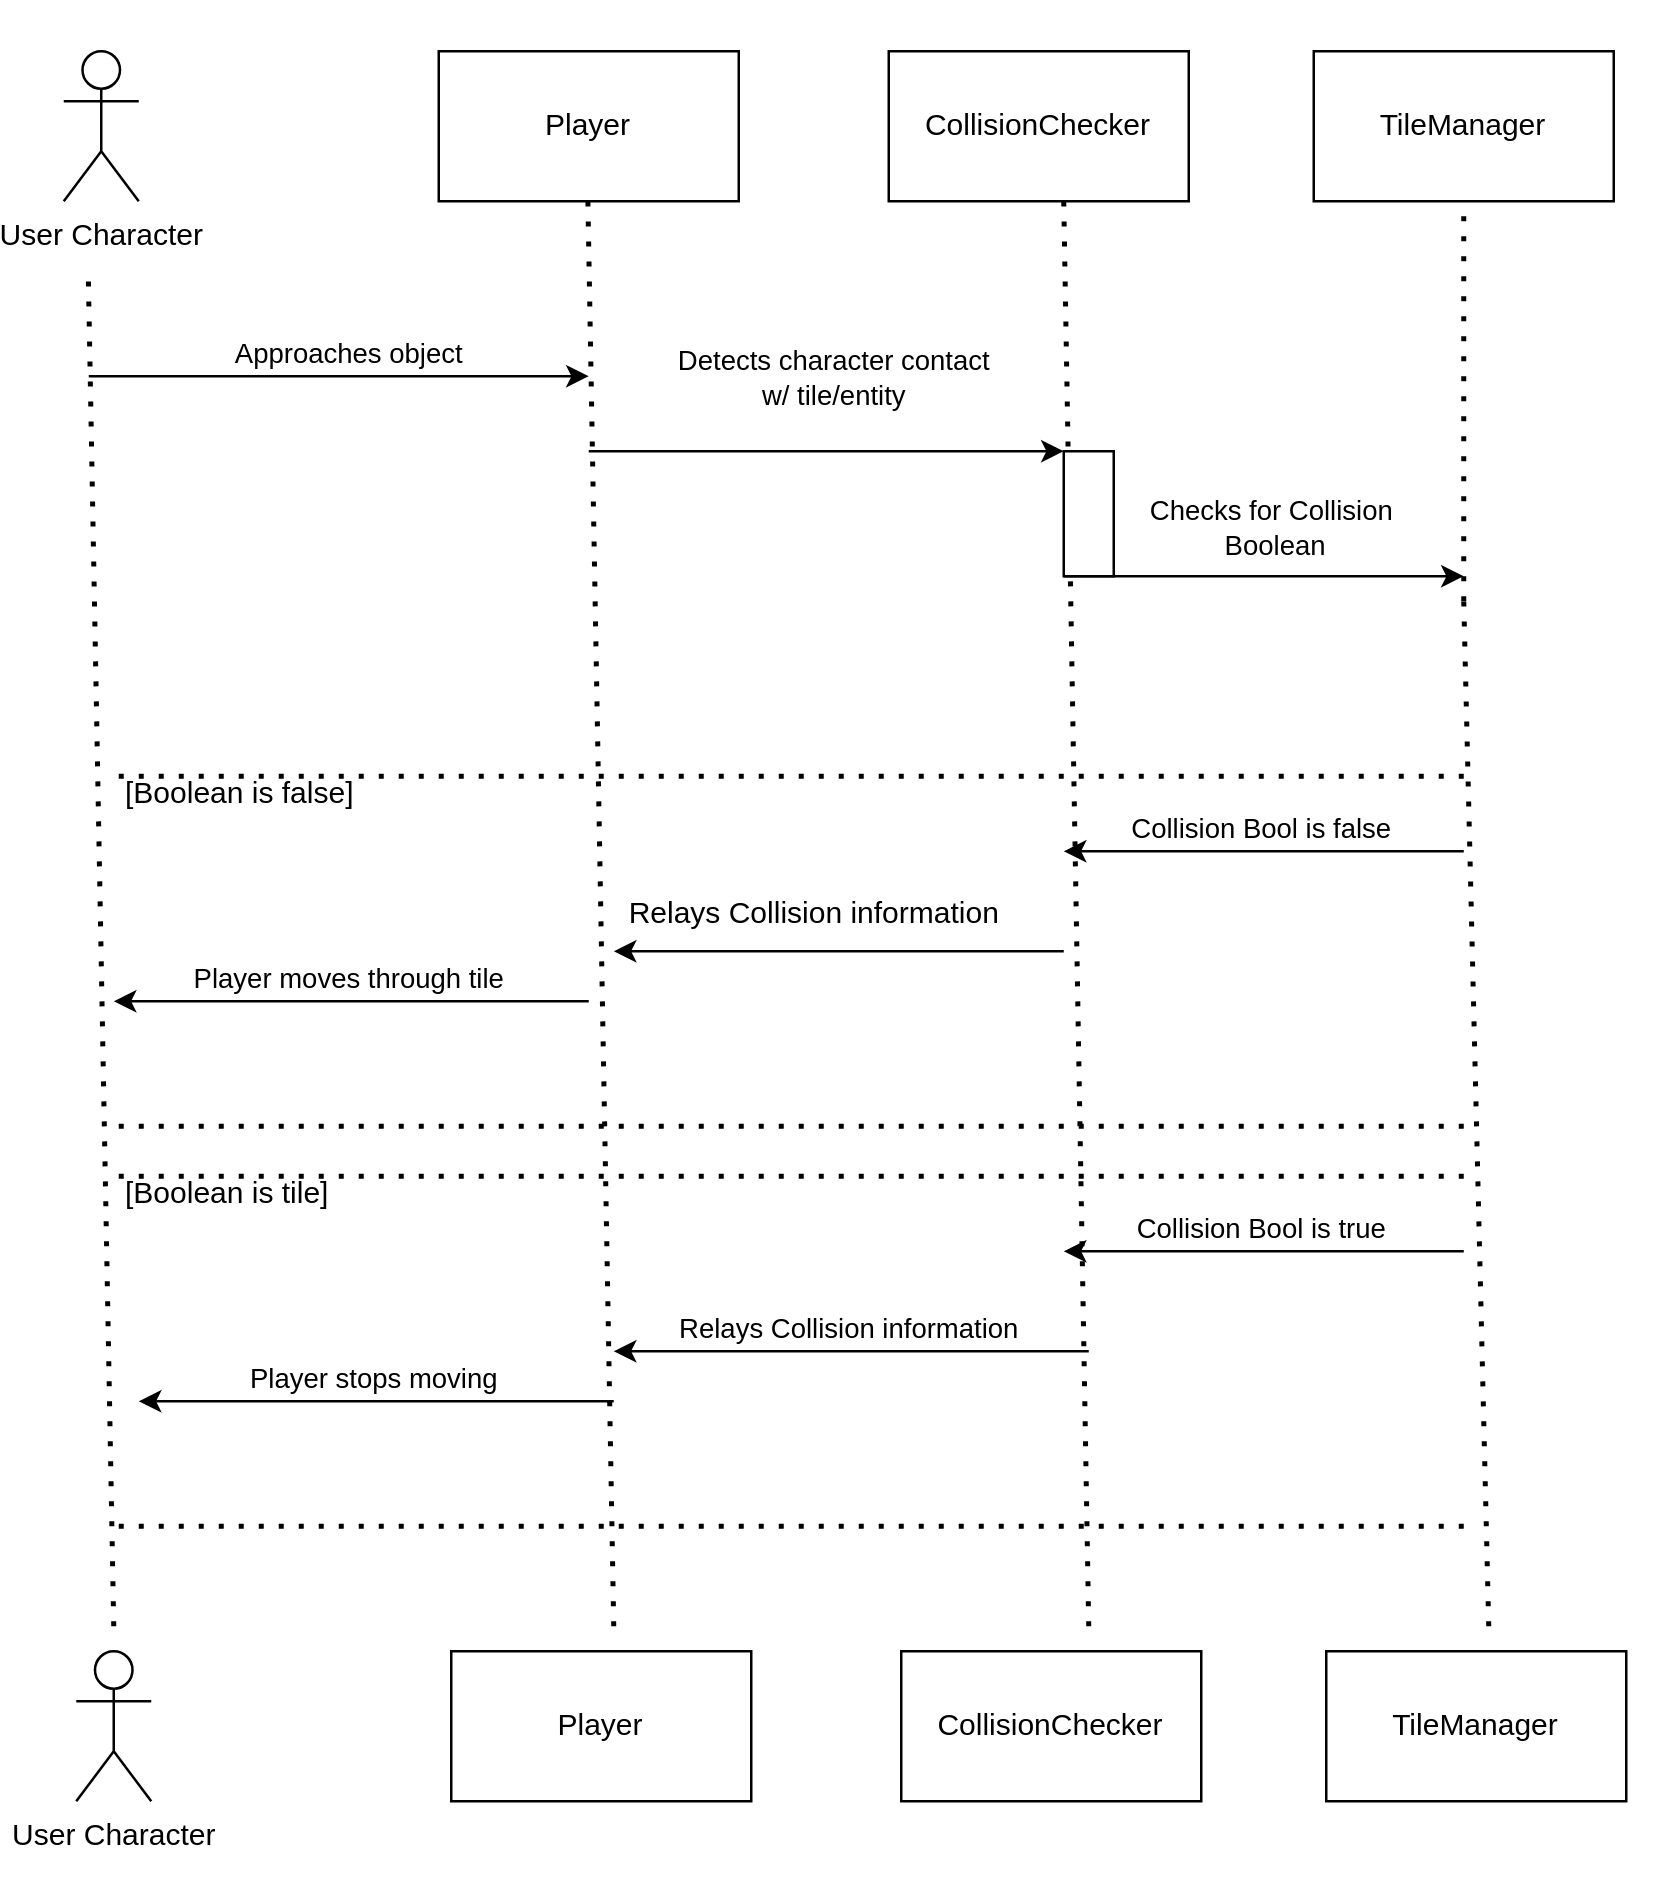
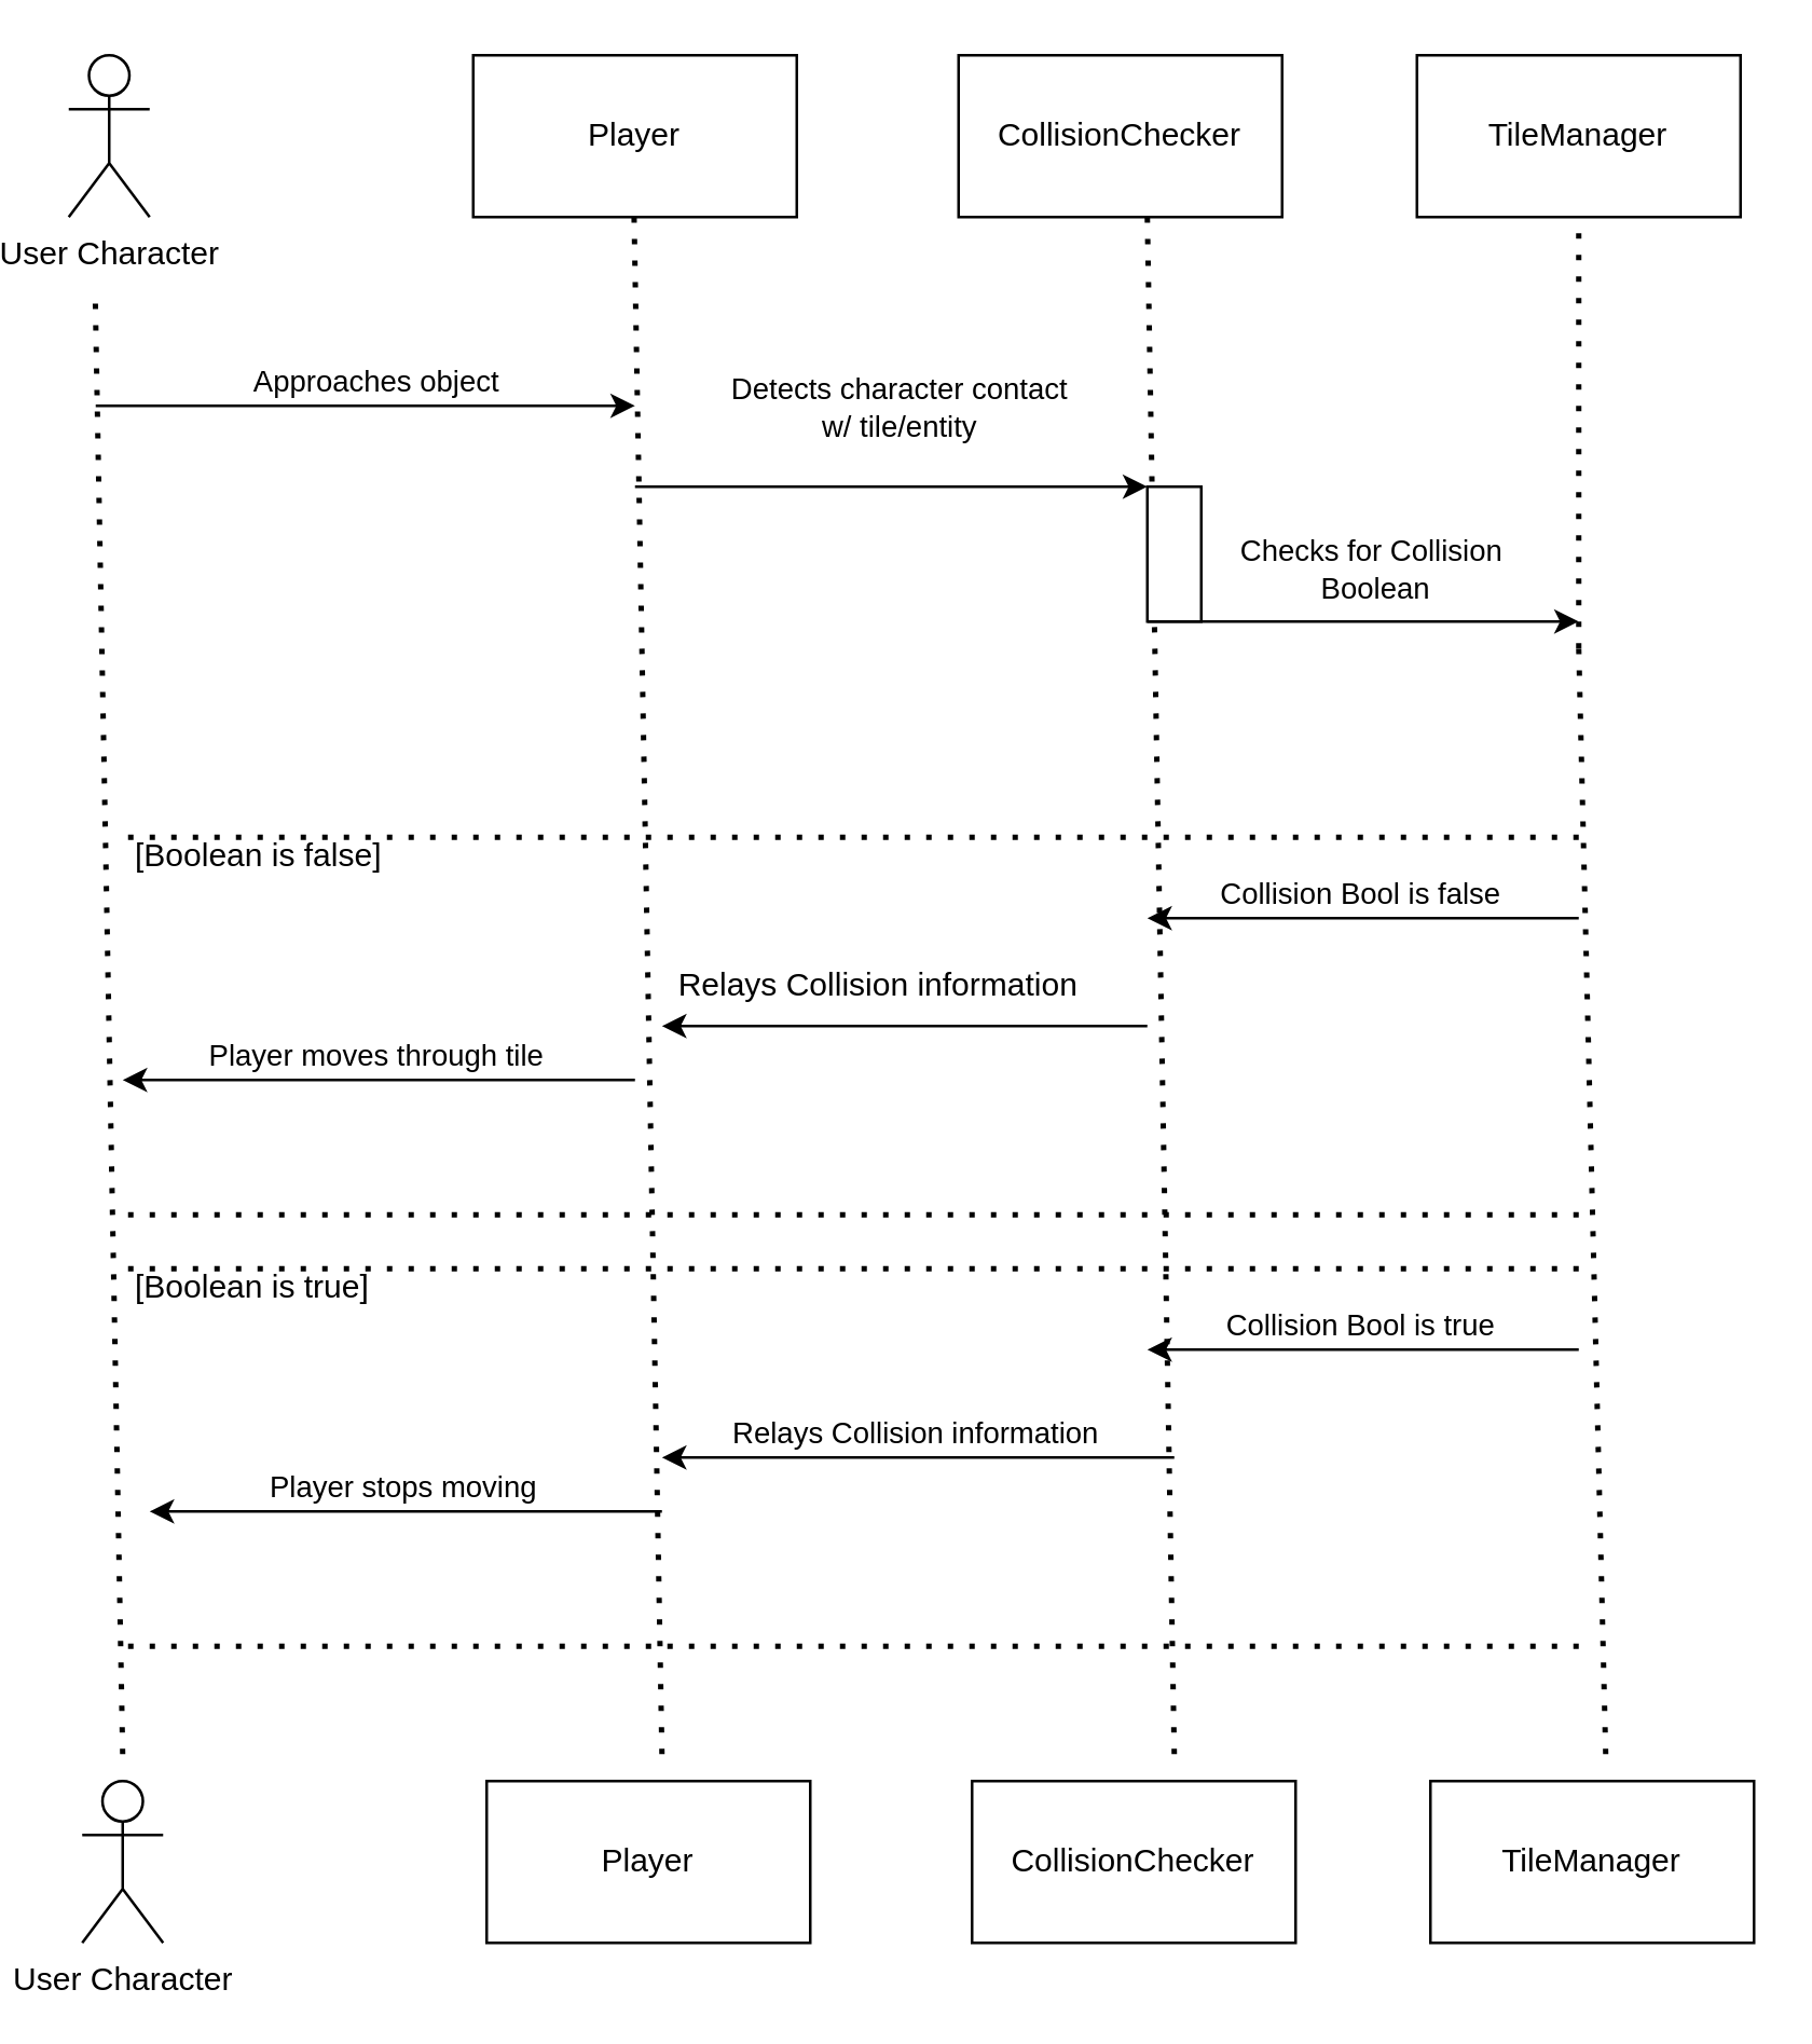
- <mxCell id="30" value="[Boolean is tile]" style="text;html=1;strokeColor=none;fillColor=none;spacing=5;spacingTop=-20;whiteSpace=wrap;overflow=hidden;rounded=0;" vertex="1" parent="1"><mxGeometry x="40" y="480" width="170" height="60" as="geometry" /></mxCell>
+ <mxCell id="30" value="[Boolean is true]" style="text;html=1;strokeColor=none;fillColor=none;spacing=5;spacingTop=-20;whiteSpace=wrap;overflow=hidden;rounded=0;" vertex="1" parent="1"><mxGeometry x="40" y="480" width="170" height="60" as="geometry" /></mxCell>
